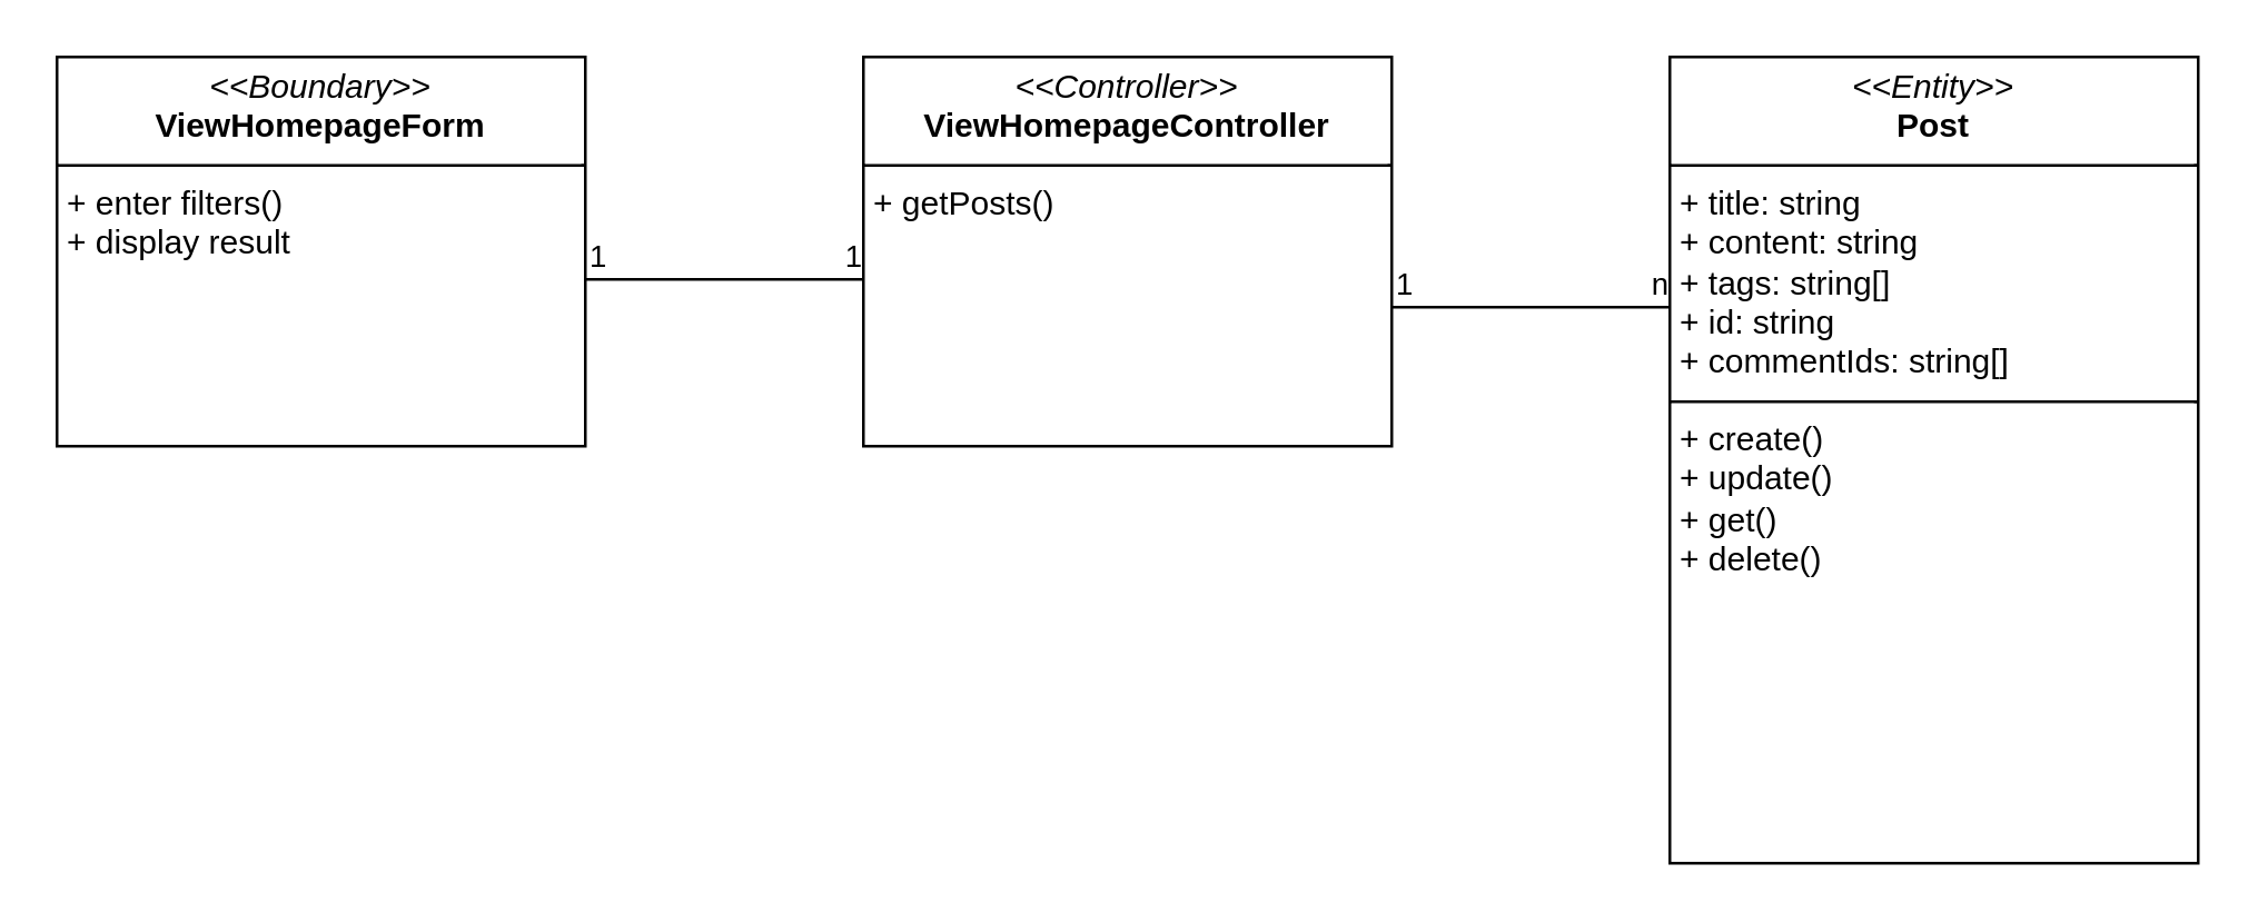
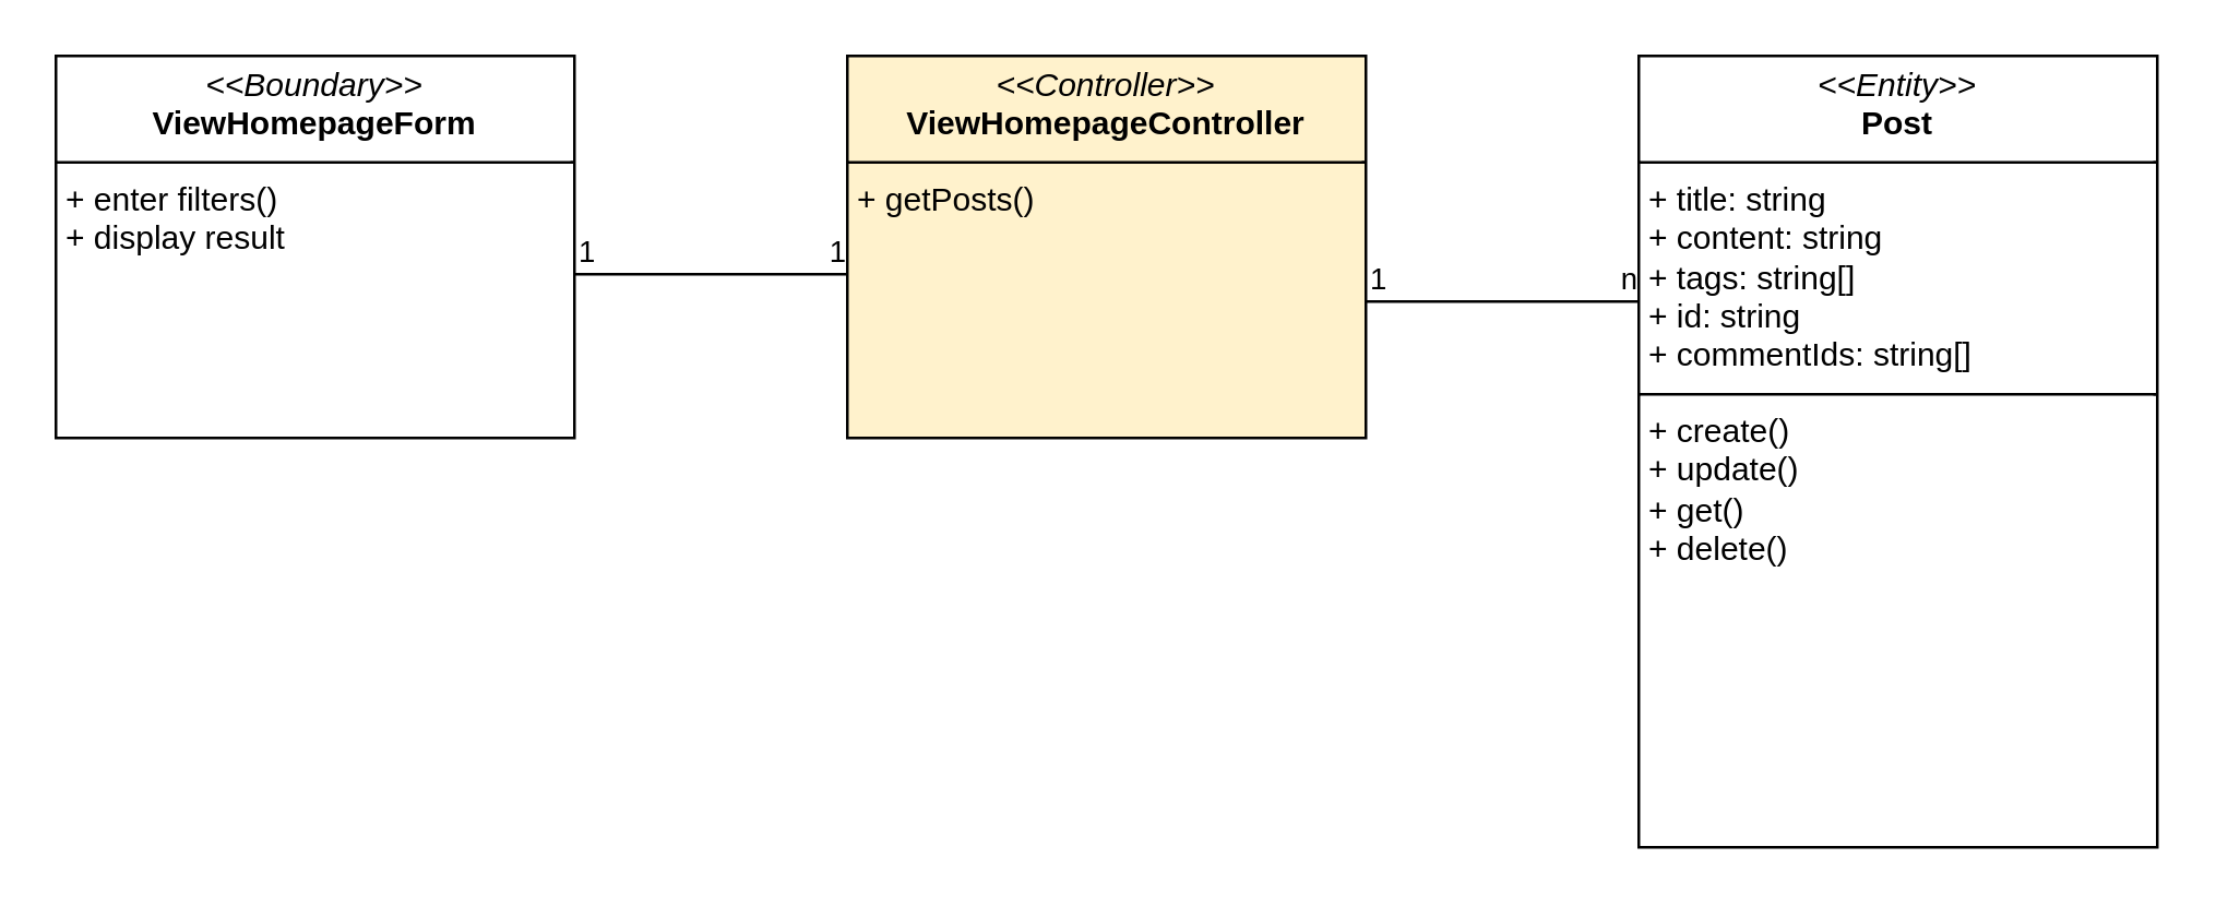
- <mxCell id="4" value="&lt;p style=&quot;margin:0px;margin-top:4px;text-align:center;&quot;&gt;&lt;i&gt;&amp;lt;&amp;lt;Controller&amp;gt;&amp;gt;&lt;/i&gt;&lt;br&gt;&lt;b&gt;ViewHomepageController&lt;/b&gt;&lt;/p&gt;&lt;hr size=&quot;1&quot; style=&quot;border-style:solid;&quot;&gt;&lt;p style=&quot;margin:0px;margin-left:4px;&quot;&gt;+ getPosts()&lt;br&gt;&lt;/p&gt;" style="verticalAlign=top;align=left;overflow=fill;html=1;whiteSpace=wrap;" vertex="1" parent="1"><mxGeometry x="310" y="20" width="190" height="140" as="geometry" /></mxCell>
+ <mxCell id="4" value="&lt;p style=&quot;margin:0px;margin-top:4px;text-align:center;&quot;&gt;&lt;i&gt;&amp;lt;&amp;lt;Controller&amp;gt;&amp;gt;&lt;/i&gt;&lt;br&gt;&lt;b&gt;ViewHomepageController&lt;/b&gt;&lt;/p&gt;&lt;hr size=&quot;1&quot; style=&quot;border-style:solid;&quot;&gt;&lt;p style=&quot;margin:0px;margin-left:4px;&quot;&gt;+ getPosts()&lt;br&gt;&lt;/p&gt;" style="verticalAlign=top;align=left;overflow=fill;html=1;whiteSpace=wrap;fillColor=#fff2cc;" vertex="1" parent="1"><mxGeometry x="310" y="20" width="190" height="140" as="geometry" /></mxCell>
